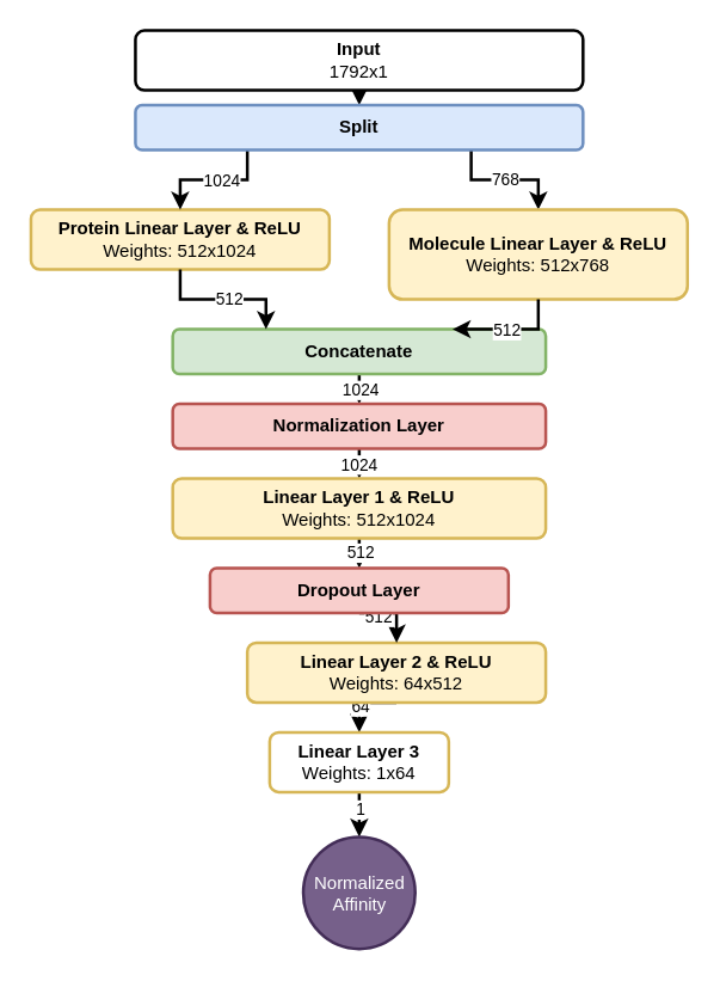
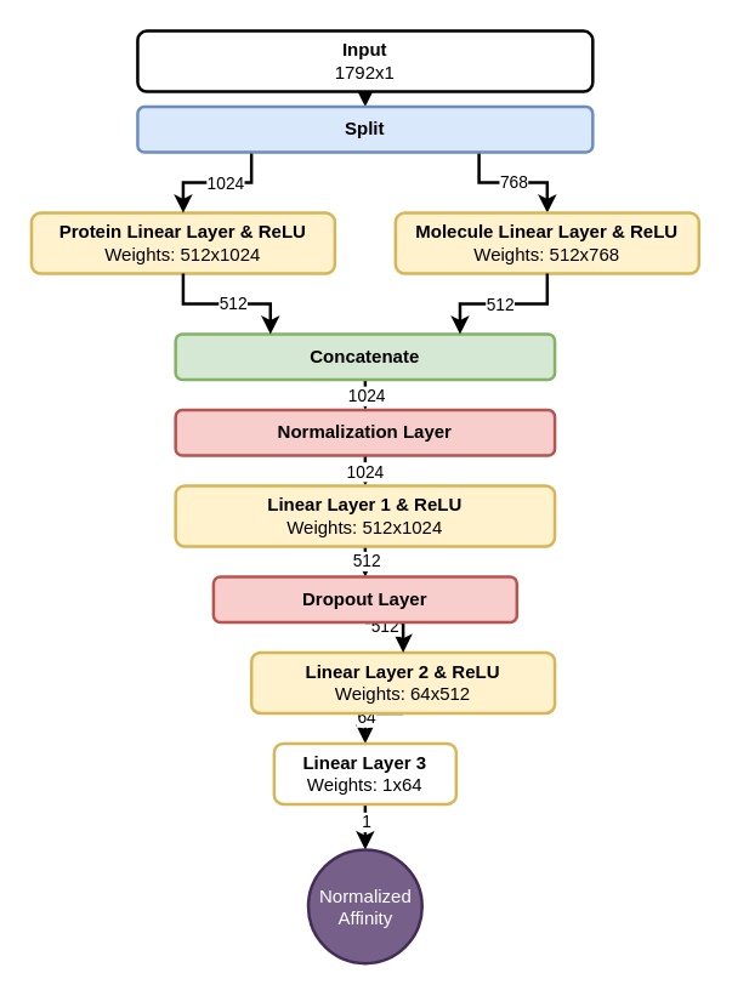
- <mxCell id="10" value="&lt;b&gt;Molecule Linear Layer &amp;amp; ReLU&lt;br&gt;&lt;/b&gt;Weights: 512x768" style="rounded=1;whiteSpace=wrap;html=1;strokeWidth=2;fillColor=#fff2cc;strokeColor=#d6b656;" vertex="1" parent="1"><mxGeometry x="260" y="140" width="200" height="60" as="geometry" /></mxCell>
+ <mxCell id="10" value="&lt;b&gt;Molecule Linear Layer &amp;amp; ReLU&lt;br&gt;&lt;/b&gt;Weights: 512x768" style="rounded=1;whiteSpace=wrap;html=1;strokeWidth=2;fillColor=#fff2cc;strokeColor=#d6b656;" vertex="1" parent="1"><mxGeometry x="260" y="140" width="200" height="40" as="geometry" /></mxCell>
